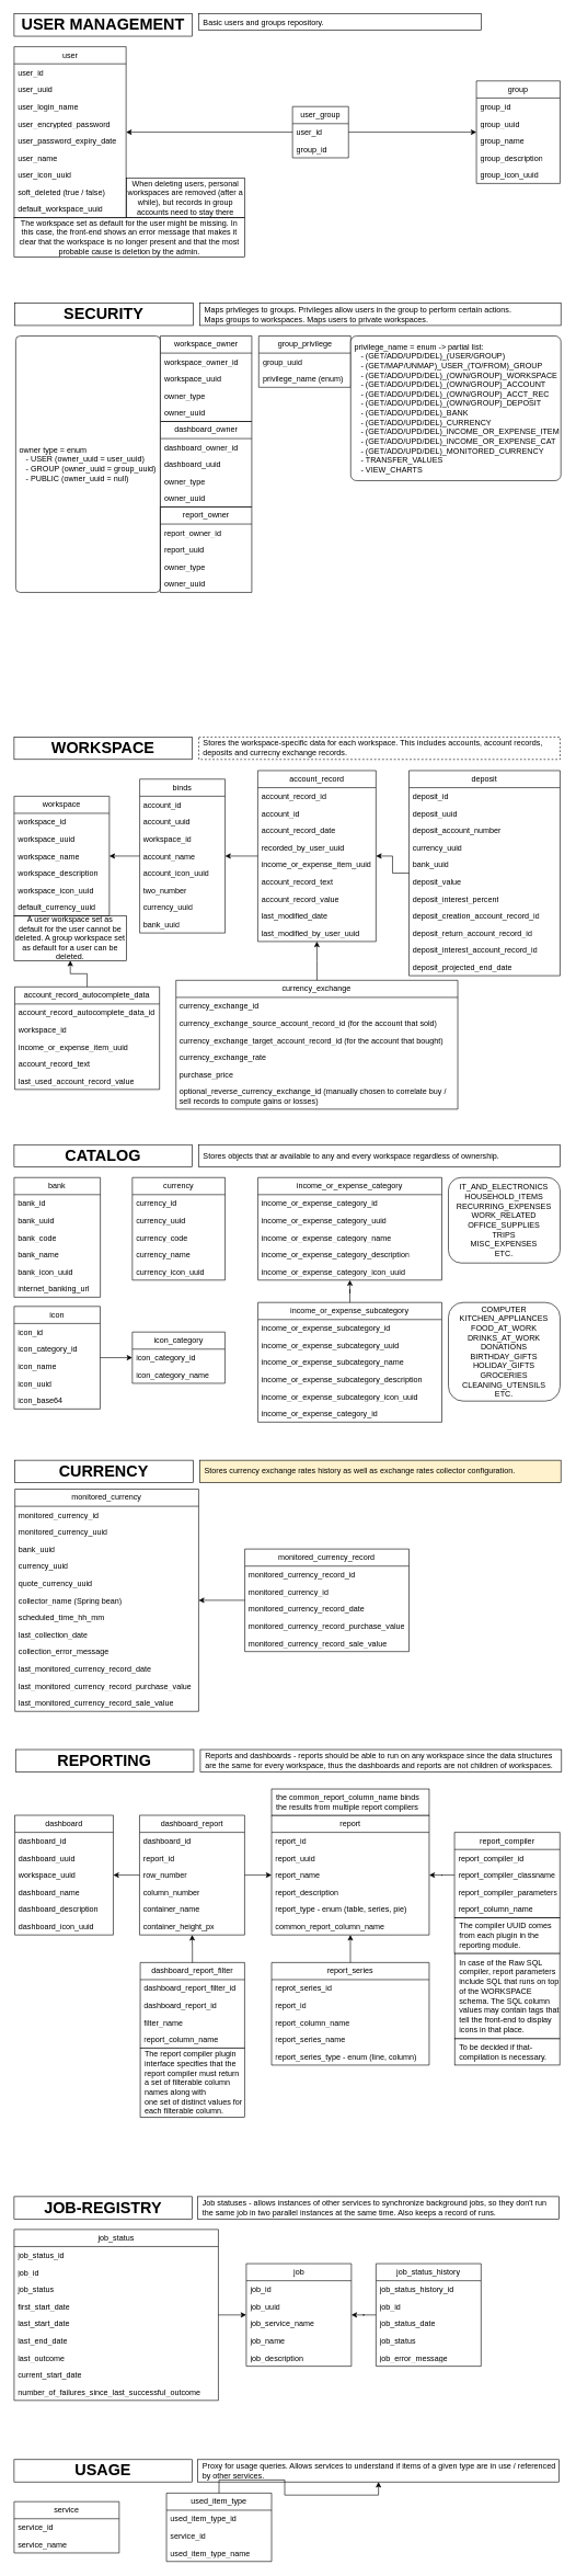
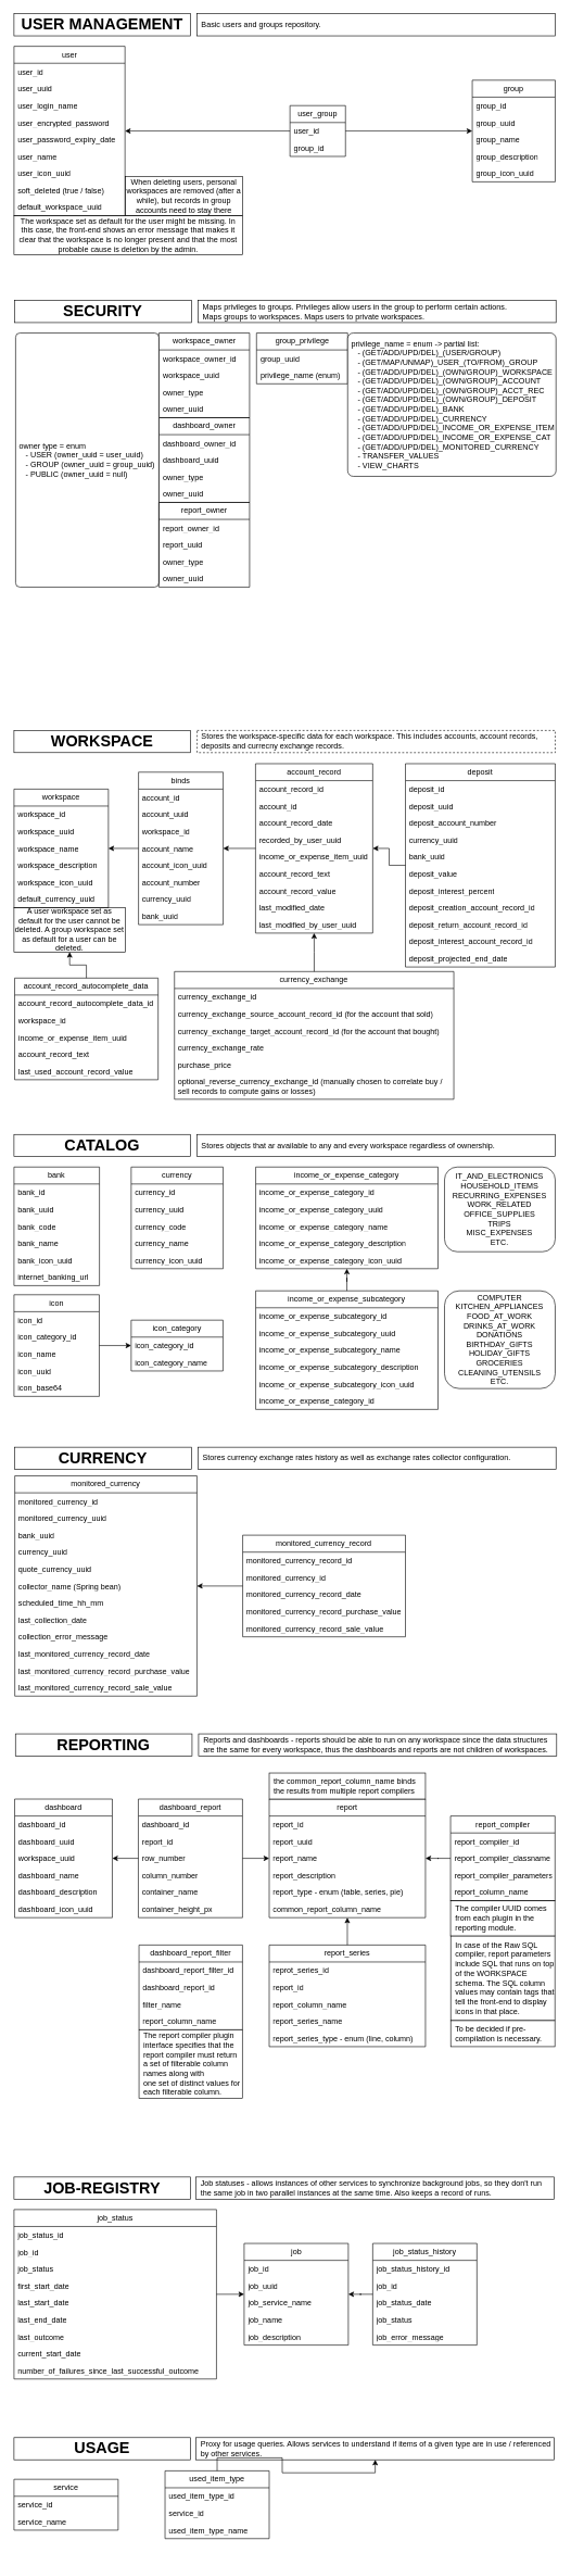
- <mxCell id="129" value="Basic users and groups repository." style="rounded=0;whiteSpace=wrap;html=1;align=left;spacingLeft=5" parent="1" vertex="1"><mxGeometry x="302.25" y="20" width="430" height="25" as="geometry" /></mxCell>
+ <mxCell id="129" value="Basic users and groups repository." style="rounded=0;whiteSpace=wrap;html=1;align=left;spacingLeft=5" parent="1" vertex="1"><mxGeometry x="302.25" y="20" width="550" height="34" as="geometry" /></mxCell>
- <mxCell id="9" value="two_number" style="text;strokeColor=none;fillColor=none;align=left;verticalAlign=top;spacingLeft=4;spacingRight=4;overflow=hidden;rotatable=0;points=[[0,0.5],[1,0.5]];portConstraint=eastwest;whiteSpace=wrap;html=1;" parent="3" vertex="1"><mxGeometry y="156" width="130" height="26" as="geometry" /></mxCell>
+ <mxCell id="9" value="account_number" style="text;strokeColor=none;fillColor=none;align=left;verticalAlign=top;spacingLeft=4;spacingRight=4;overflow=hidden;rotatable=0;points=[[0,0.5],[1,0.5]];portConstraint=eastwest;whiteSpace=wrap;html=1;" parent="3" vertex="1"><mxGeometry y="156" width="130" height="26" as="geometry" /></mxCell>
- <mxCell id="133" value="Stores currency exchange rates history as well as exchange rates collector configuration." style="rounded=0;whiteSpace=wrap;html=1;align=left;spacingLeft=5;fillColor=#fff2cc;" parent="1" vertex="1"><mxGeometry x="303.5" y="2220" width="550" height="34" as="geometry" /></mxCell>
+ <mxCell id="133" value="Stores currency exchange rates history as well as exchange rates collector configuration." style="rounded=0;whiteSpace=wrap;html=1;align=left;spacingLeft=5;" parent="1" vertex="1"><mxGeometry x="303.5" y="2220" width="550" height="34" as="geometry" /></mxCell>
- <mxCell id="185" style="edgeStyle=orthogonalEdgeStyle;rounded=0;orthogonalLoop=1;jettySize=auto;html=1;" parent="1" source="186" target="175" edge="1"><mxGeometry relative="1" as="geometry" /></mxCell>
- <mxCell id="184" value="To be decided if that-compilation is necessary." style="text;html=1;strokeColor=default;fillColor=default;align=left;verticalAlign=middle;whiteSpace=wrap;rounded=0;spacingLeft=5;" parent="1" vertex="1"><mxGeometry x="691.75" y="3100" width="160" height="40" as="geometry" /></mxCell>
+ <mxCell id="184" value="To be decided if pre-compilation is necessary." style="text;html=1;strokeColor=default;fillColor=default;align=left;verticalAlign=middle;whiteSpace=wrap;rounded=0;spacingLeft=5;" parent="1" vertex="1"><mxGeometry x="691.75" y="3100" width="160" height="40" as="geometry" /></mxCell>
